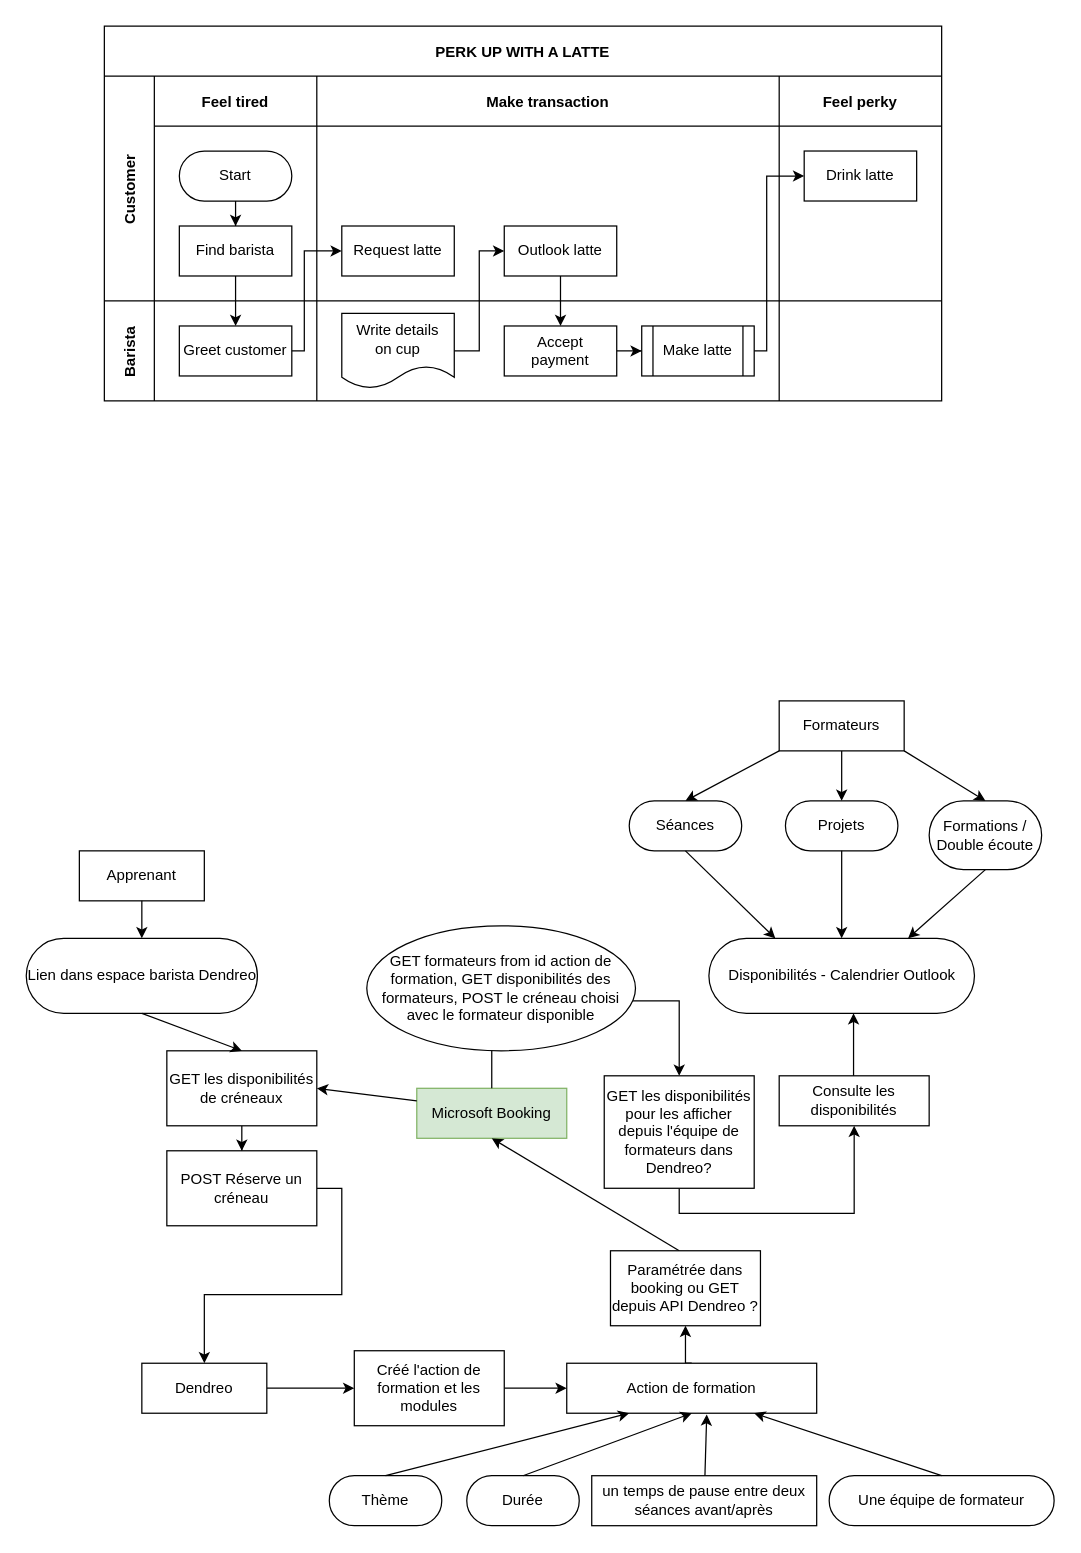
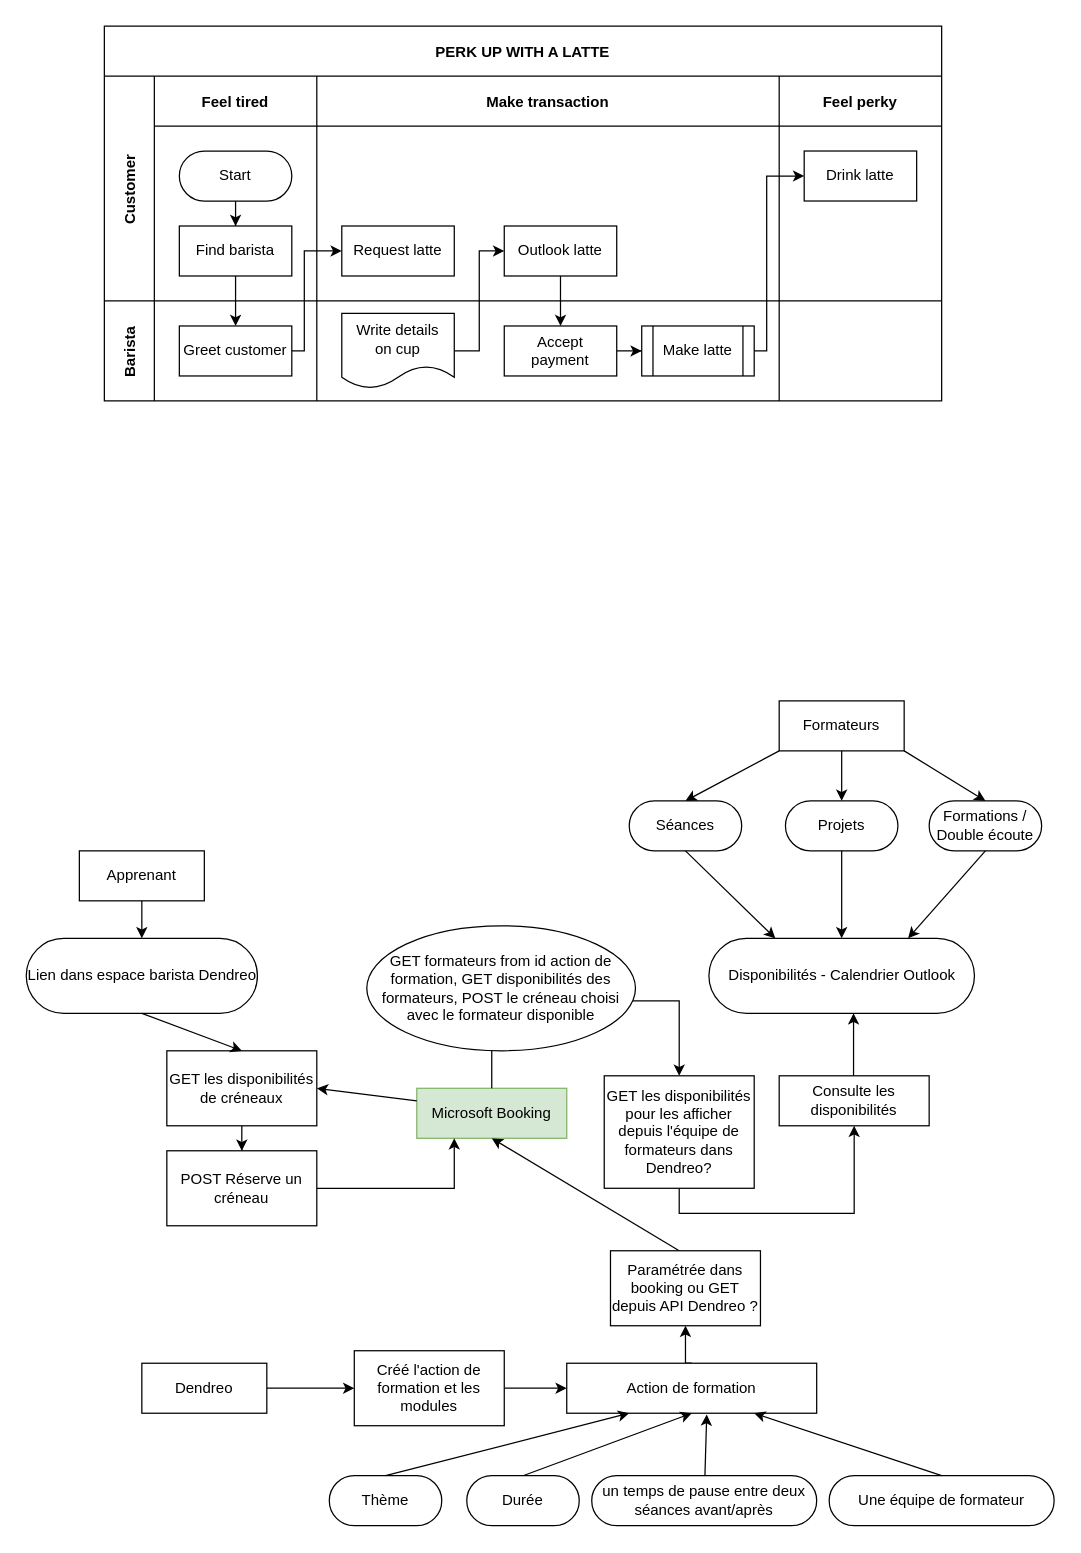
- <mxCell id="34" value="Formations / Double écoute" style="rounded=1;whiteSpace=wrap;html=1;arcSize=50;" vertex="1" parent="1"><mxGeometry x="743" y="640" width="90" height="55" as="geometry" /></mxCell>
+ <mxCell id="34" value="Formations / Double écoute" style="rounded=1;whiteSpace=wrap;html=1;arcSize=50;" vertex="1" parent="1"><mxGeometry x="743" y="640" width="90" height="40" as="geometry" /></mxCell>
- <mxCell id="63" style="edgeStyle=orthogonalEdgeStyle;rounded=0;orthogonalLoop=1;jettySize=auto;html=1;exitX=1;exitY=0.5;exitDx=0;exitDy=0;" edge="1" parent="1" source="64" target="66"><mxGeometry relative="1" as="geometry" /></mxCell>
+ <mxCell id="63" style="edgeStyle=orthogonalEdgeStyle;rounded=0;orthogonalLoop=1;jettySize=auto;html=1;exitX=1;exitY=0.5;exitDx=0;exitDy=0;entryX=0.25;entryY=1;entryDx=0;entryDy=0;" edge="1" parent="1" source="64" target="30"><mxGeometry relative="1" as="geometry" /></mxCell>
- <mxCell id="50" value="un temps de pause entre deux séances avant/après" style="whiteSpace=wrap;html=1;arcSize=50;rounded=0;" vertex="1" parent="1"><mxGeometry x="473" y="1180" width="180" height="40" as="geometry" /></mxCell>
+ <mxCell id="50" value="un temps de pause entre deux séances avant/après" style="rounded=1;whiteSpace=wrap;html=1;arcSize=50;" vertex="1" parent="1"><mxGeometry x="473" y="1180" width="180" height="40" as="geometry" /></mxCell>
